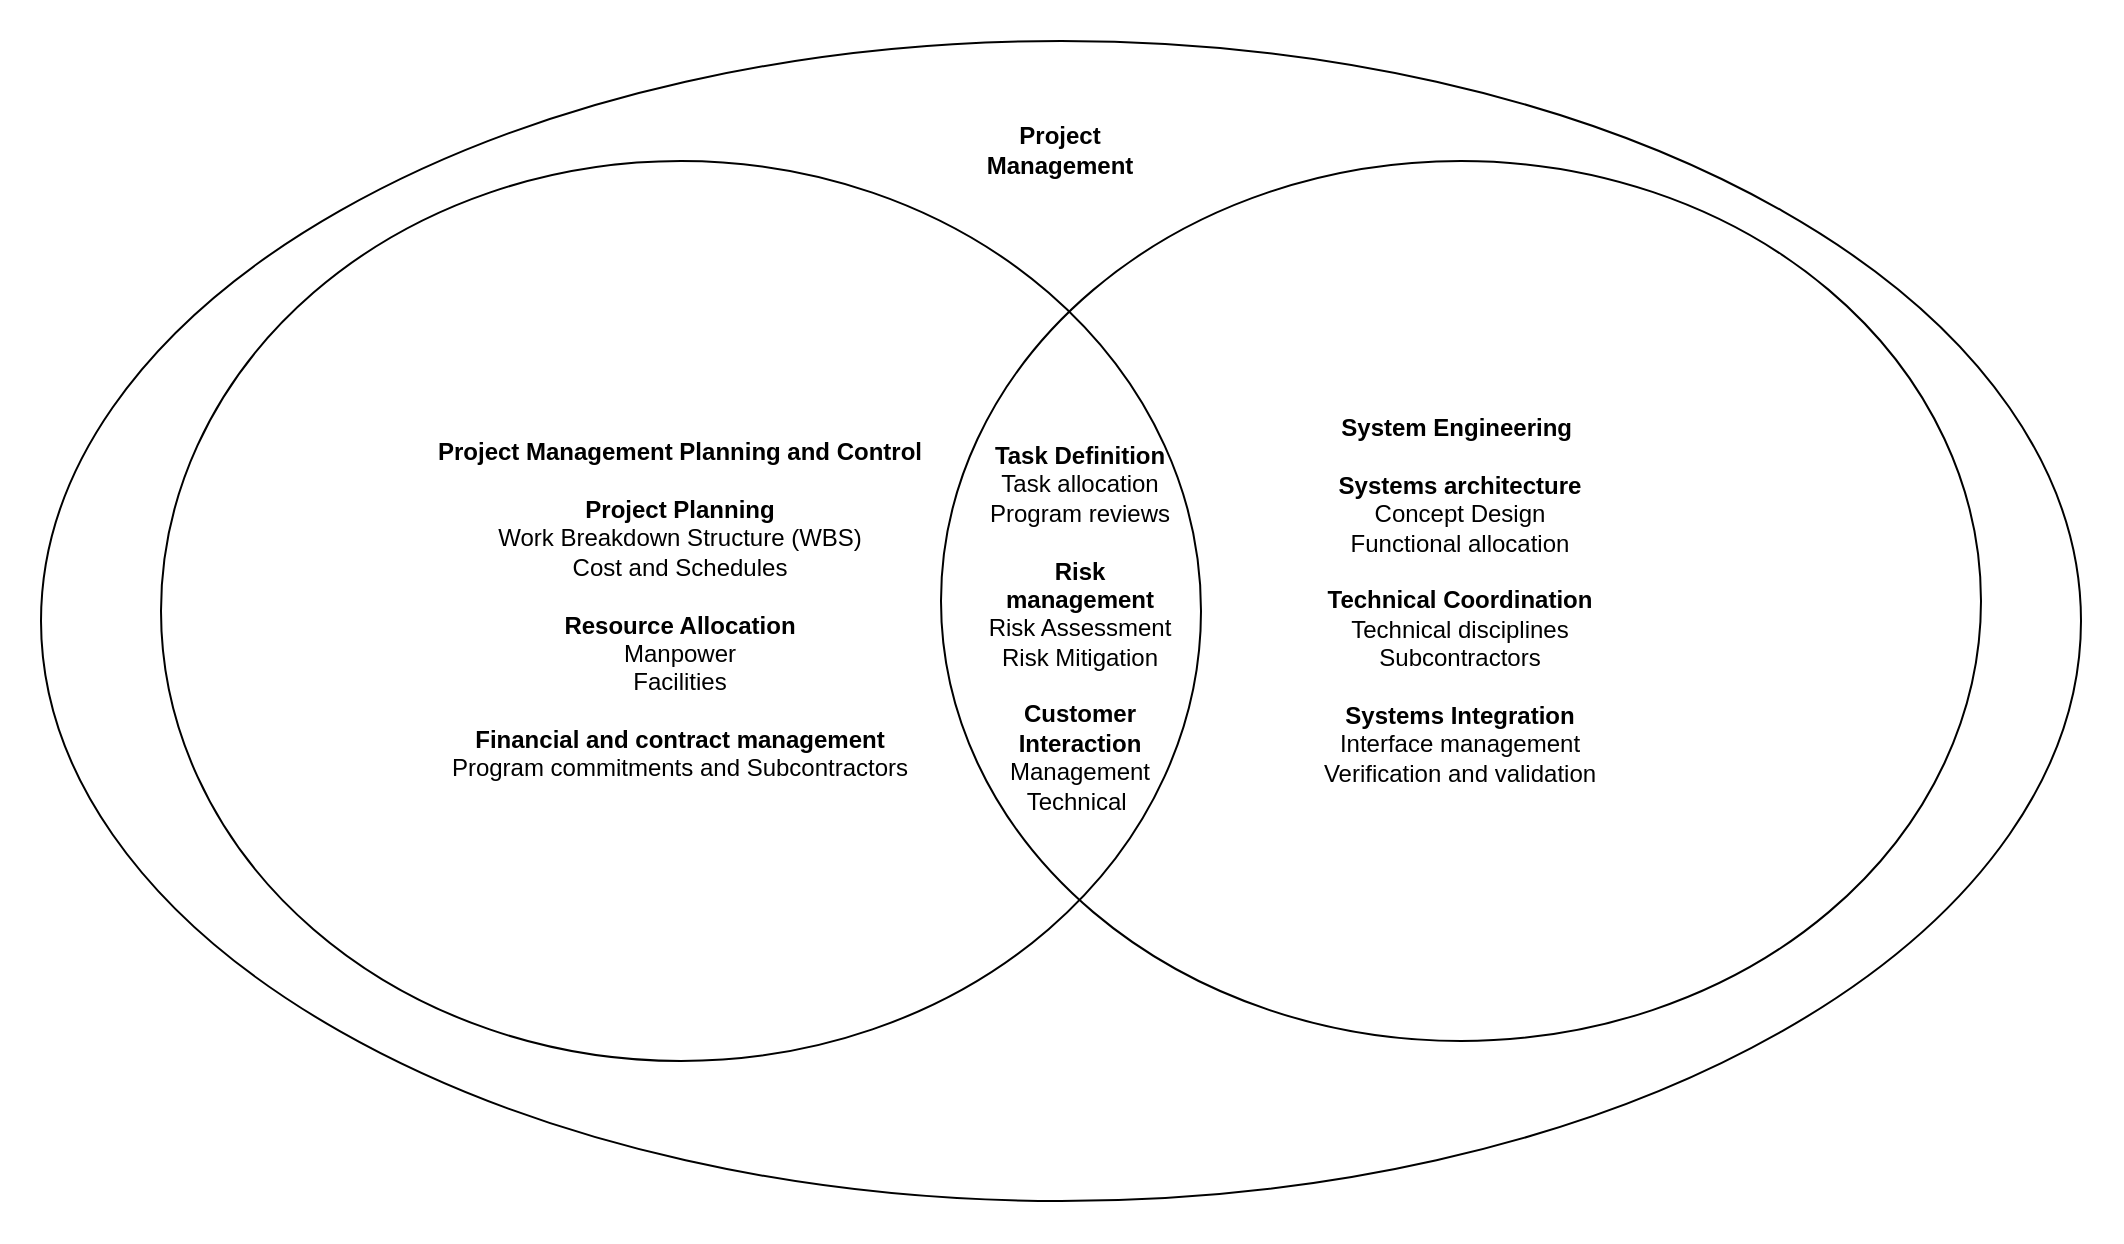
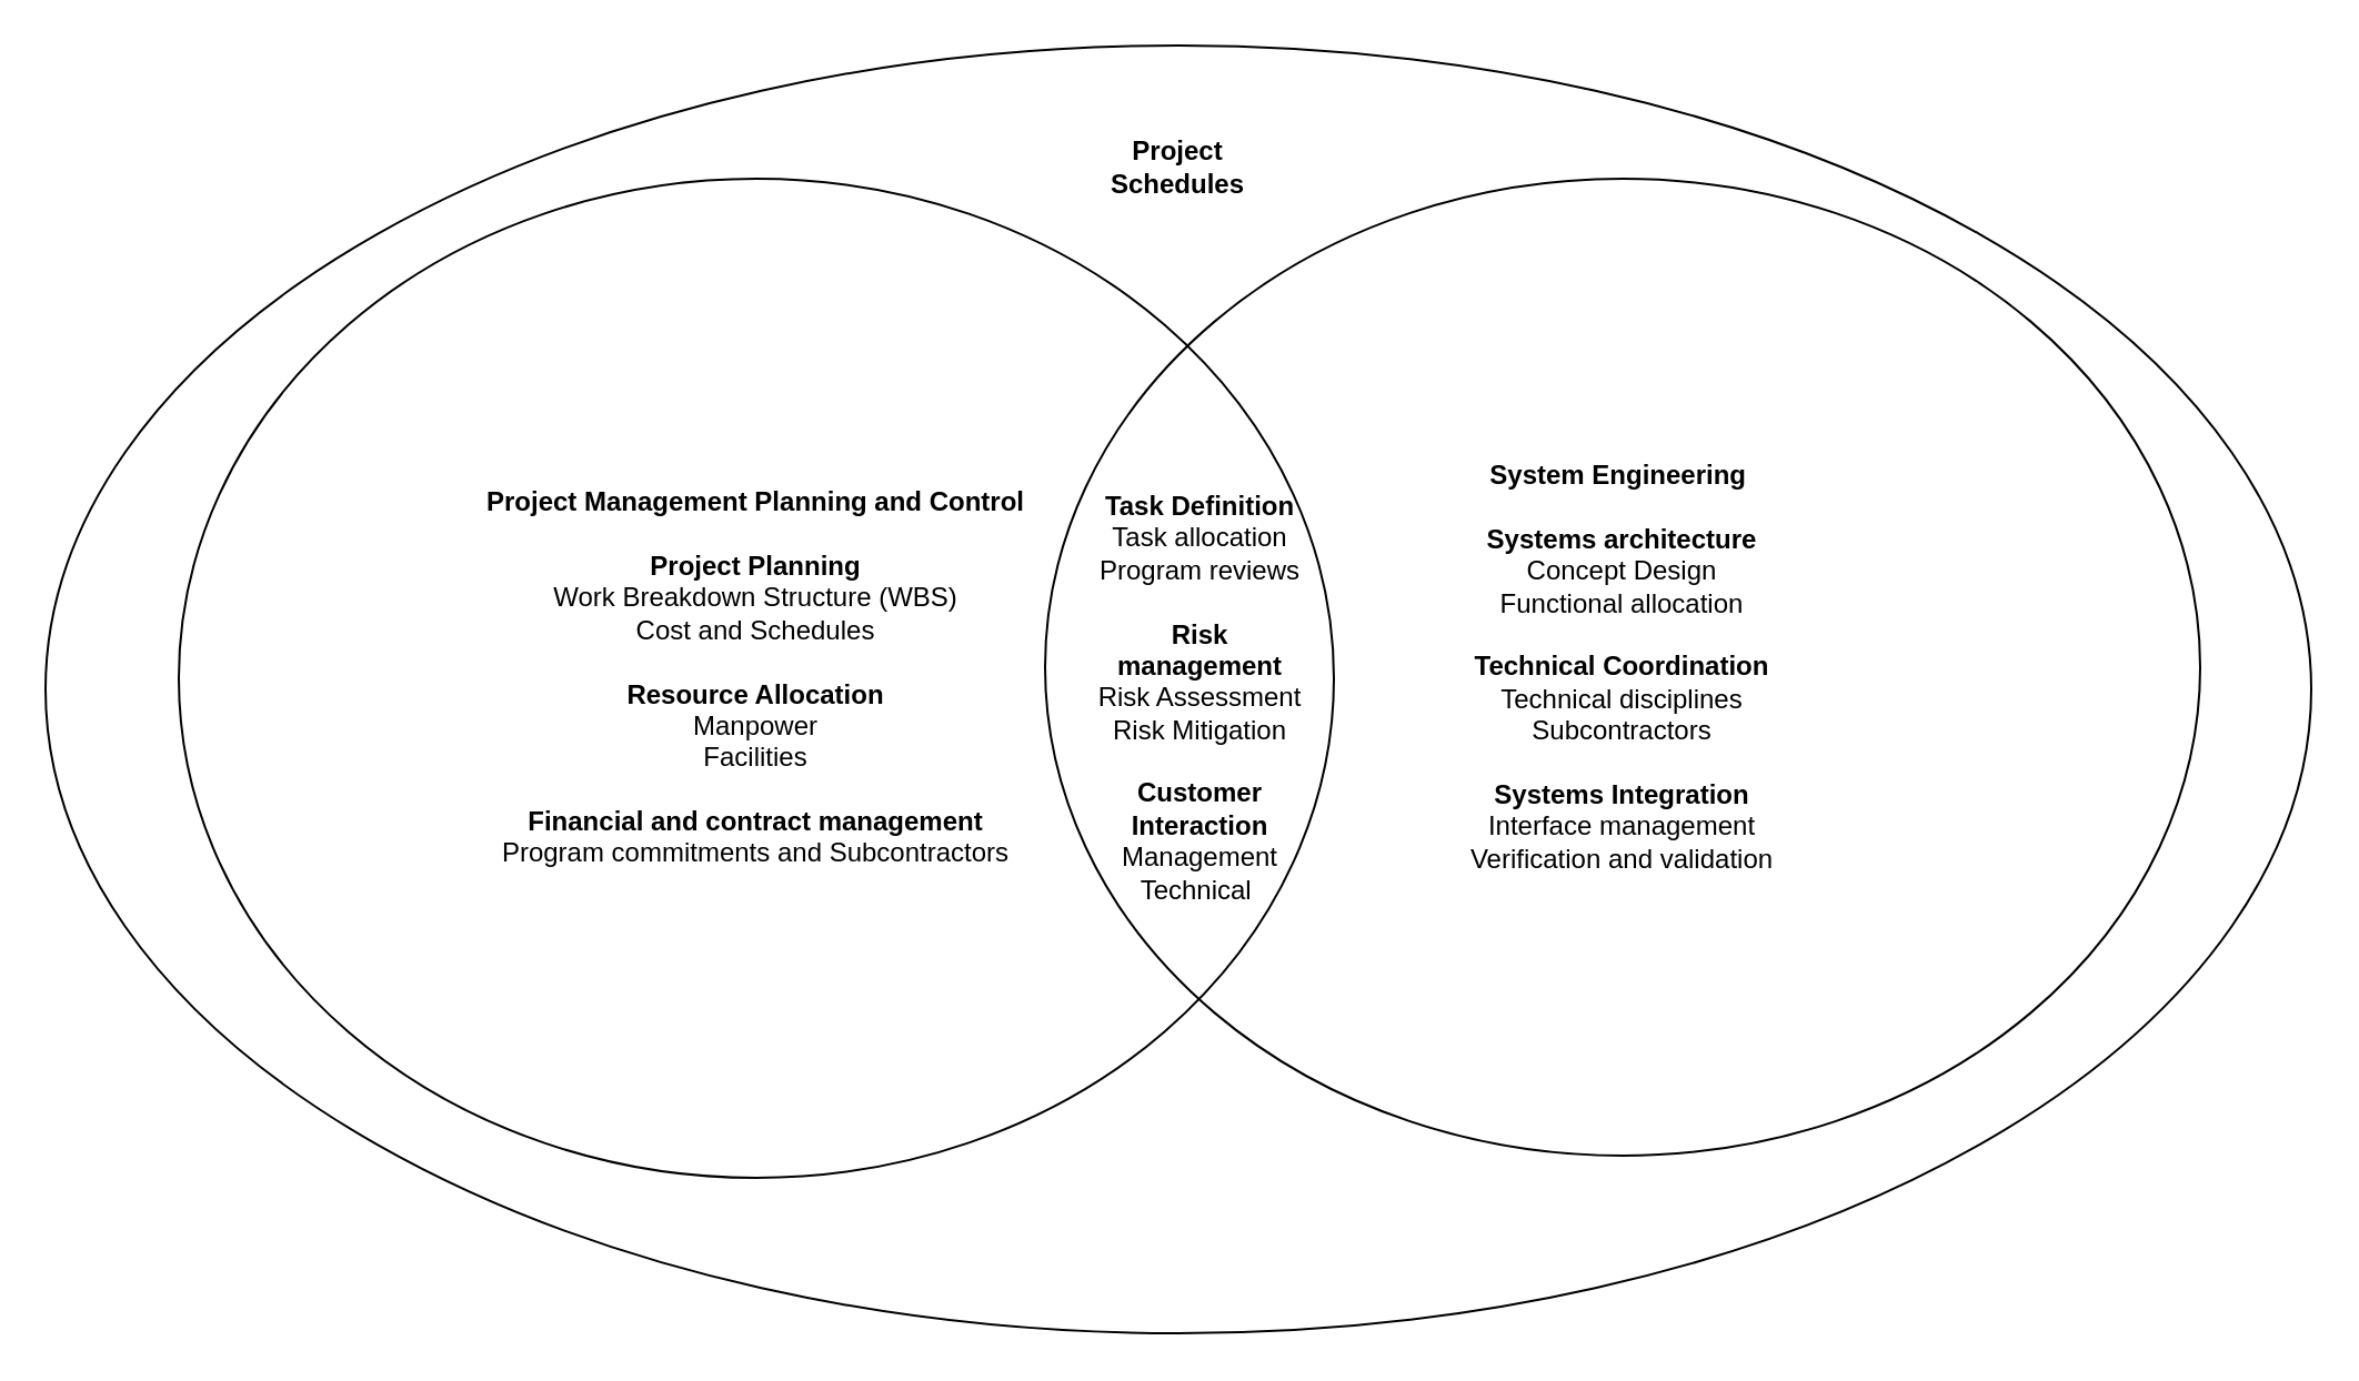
- <mxCell id="6" value="&lt;b&gt;Project Management&lt;/b&gt;" style="text;html=1;strokeColor=none;fillColor=none;align=center;verticalAlign=middle;whiteSpace=wrap;rounded=0;" vertex="1" parent="1"><mxGeometry x="500" y="60" width="60" height="30" as="geometry" /></mxCell>
+ <mxCell id="6" value="&lt;b&gt;Project Schedules&lt;/b&gt;" style="text;html=1;strokeColor=none;fillColor=none;align=center;verticalAlign=middle;whiteSpace=wrap;rounded=0;" vertex="1" parent="1"><mxGeometry x="500" y="60" width="60" height="30" as="geometry" /></mxCell>
